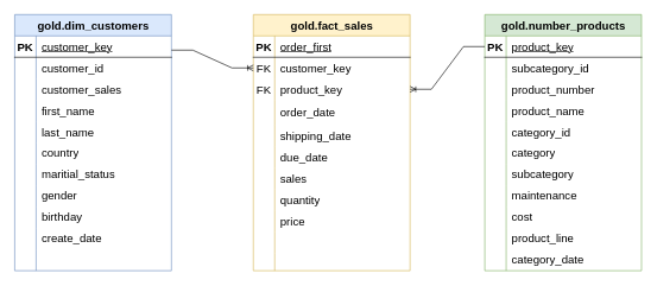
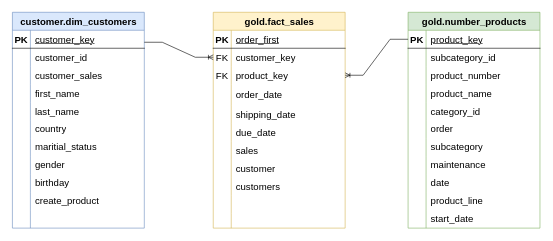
- <mxCell id="2" value="&lt;span style=&quot;font-size: 16px; text-wrap-mode: wrap;&quot;&gt;gold.dim_customers&lt;/span&gt;" style="shape=table;startSize=30;container=1;collapsible=1;childLayout=tableLayout;fixedRows=1;rowLines=0;fontStyle=1;align=center;resizeLast=1;html=1;fillColor=#dae8fc;strokeColor=#6c8ebf;" vertex="1" parent="1"><mxGeometry x="20" y="20" width="220" height="360" as="geometry" /></mxCell>
+ <mxCell id="2" value="&lt;span style=&quot;font-size: 16px; text-wrap-mode: wrap;&quot;&gt;customer.dim_customers&lt;/span&gt;" style="shape=table;startSize=30;container=1;collapsible=1;childLayout=tableLayout;fixedRows=1;rowLines=0;fontStyle=1;align=center;resizeLast=1;html=1;fillColor=#dae8fc;strokeColor=#6c8ebf;" vertex="1" parent="1"><mxGeometry x="20" y="20" width="220" height="360" as="geometry" /></mxCell>
- <mxCell id="54" value="&lt;span style=&quot;font-size: 16px;&quot;&gt;category&lt;/span&gt;" style="shape=partialRectangle;connectable=0;fillColor=none;top=0;left=0;bottom=0;right=0;align=left;spacingLeft=6;overflow=hidden;whiteSpace=wrap;html=1;" vertex="1" parent="52"><mxGeometry x="30" width="190" height="30" as="geometry"><mxRectangle width="190" height="30" as="alternateBounds" /></mxGeometry></mxCell>
+ <mxCell id="54" value="&lt;span style=&quot;font-size: 16px;&quot;&gt;order&lt;/span&gt;" style="shape=partialRectangle;connectable=0;fillColor=none;top=0;left=0;bottom=0;right=0;align=left;spacingLeft=6;overflow=hidden;whiteSpace=wrap;html=1;" vertex="1" parent="52"><mxGeometry x="30" width="190" height="30" as="geometry"><mxRectangle width="190" height="30" as="alternateBounds" /></mxGeometry></mxCell>
- <mxCell id="94" value="&lt;span&gt;quantity&lt;/span&gt;" style="shape=partialRectangle;connectable=0;fillColor=none;top=0;left=0;bottom=0;right=0;align=left;spacingLeft=6;overflow=hidden;whiteSpace=wrap;html=1;fontSize=16;" vertex="1" parent="92"><mxGeometry x="30" width="190" height="30" as="geometry"><mxRectangle width="190" height="30" as="alternateBounds" /></mxGeometry></mxCell>
+ <mxCell id="94" value="&lt;span&gt;customer&lt;/span&gt;" style="shape=partialRectangle;connectable=0;fillColor=none;top=0;left=0;bottom=0;right=0;align=left;spacingLeft=6;overflow=hidden;whiteSpace=wrap;html=1;fontSize=16;" vertex="1" parent="92"><mxGeometry x="30" width="190" height="30" as="geometry"><mxRectangle width="190" height="30" as="alternateBounds" /></mxGeometry></mxCell>
- <mxCell id="63" value="&lt;span style=&quot;font-size: 16px;&quot;&gt;cost&lt;/span&gt;" style="shape=partialRectangle;connectable=0;fillColor=none;top=0;left=0;bottom=0;right=0;align=left;spacingLeft=6;overflow=hidden;whiteSpace=wrap;html=1;" vertex="1" parent="61"><mxGeometry x="30" width="190" height="30" as="geometry"><mxRectangle width="190" height="30" as="alternateBounds" /></mxGeometry></mxCell>
+ <mxCell id="63" value="&lt;span style=&quot;font-size: 16px;&quot;&gt;date&lt;/span&gt;" style="shape=partialRectangle;connectable=0;fillColor=none;top=0;left=0;bottom=0;right=0;align=left;spacingLeft=6;overflow=hidden;whiteSpace=wrap;html=1;" vertex="1" parent="61"><mxGeometry x="30" width="190" height="30" as="geometry"><mxRectangle width="190" height="30" as="alternateBounds" /></mxGeometry></mxCell>
- <mxCell id="97" value="&lt;span&gt;price&lt;/span&gt;" style="shape=partialRectangle;connectable=0;fillColor=none;top=0;left=0;bottom=0;right=0;align=left;spacingLeft=6;overflow=hidden;whiteSpace=wrap;html=1;fontSize=16;" vertex="1" parent="95"><mxGeometry x="30" width="190" height="30" as="geometry"><mxRectangle width="190" height="30" as="alternateBounds" /></mxGeometry></mxCell>
+ <mxCell id="97" value="&lt;span&gt;customers&lt;/span&gt;" style="shape=partialRectangle;connectable=0;fillColor=none;top=0;left=0;bottom=0;right=0;align=left;spacingLeft=6;overflow=hidden;whiteSpace=wrap;html=1;fontSize=16;" vertex="1" parent="95"><mxGeometry x="30" width="190" height="30" as="geometry"><mxRectangle width="190" height="30" as="alternateBounds" /></mxGeometry></mxCell>
- <mxCell id="32" value="&lt;span style=&quot;font-size: 16px;&quot;&gt;create_date&lt;/span&gt;" style="shape=partialRectangle;connectable=0;fillColor=none;top=0;left=0;bottom=0;right=0;align=left;spacingLeft=6;overflow=hidden;whiteSpace=wrap;html=1;" vertex="1" parent="30"><mxGeometry x="30" width="190" height="30" as="geometry"><mxRectangle width="190" height="30" as="alternateBounds" /></mxGeometry></mxCell>
+ <mxCell id="32" value="&lt;span style=&quot;font-size: 16px;&quot;&gt;create_product&lt;/span&gt;" style="shape=partialRectangle;connectable=0;fillColor=none;top=0;left=0;bottom=0;right=0;align=left;spacingLeft=6;overflow=hidden;whiteSpace=wrap;html=1;" vertex="1" parent="30"><mxGeometry x="30" width="190" height="30" as="geometry"><mxRectangle width="190" height="30" as="alternateBounds" /></mxGeometry></mxCell>
- <mxCell id="69" value="&lt;span style=&quot;font-size: 16px;&quot;&gt;category_date&lt;/span&gt;" style="shape=partialRectangle;connectable=0;fillColor=none;top=0;left=0;bottom=0;right=0;align=left;spacingLeft=6;overflow=hidden;whiteSpace=wrap;html=1;" vertex="1" parent="67"><mxGeometry x="30" width="190" height="30" as="geometry"><mxRectangle width="190" height="30" as="alternateBounds" /></mxGeometry></mxCell>
+ <mxCell id="69" value="&lt;span style=&quot;font-size: 16px;&quot;&gt;start_date&lt;/span&gt;" style="shape=partialRectangle;connectable=0;fillColor=none;top=0;left=0;bottom=0;right=0;align=left;spacingLeft=6;overflow=hidden;whiteSpace=wrap;html=1;" vertex="1" parent="67"><mxGeometry x="30" width="190" height="30" as="geometry"><mxRectangle width="190" height="30" as="alternateBounds" /></mxGeometry></mxCell>
